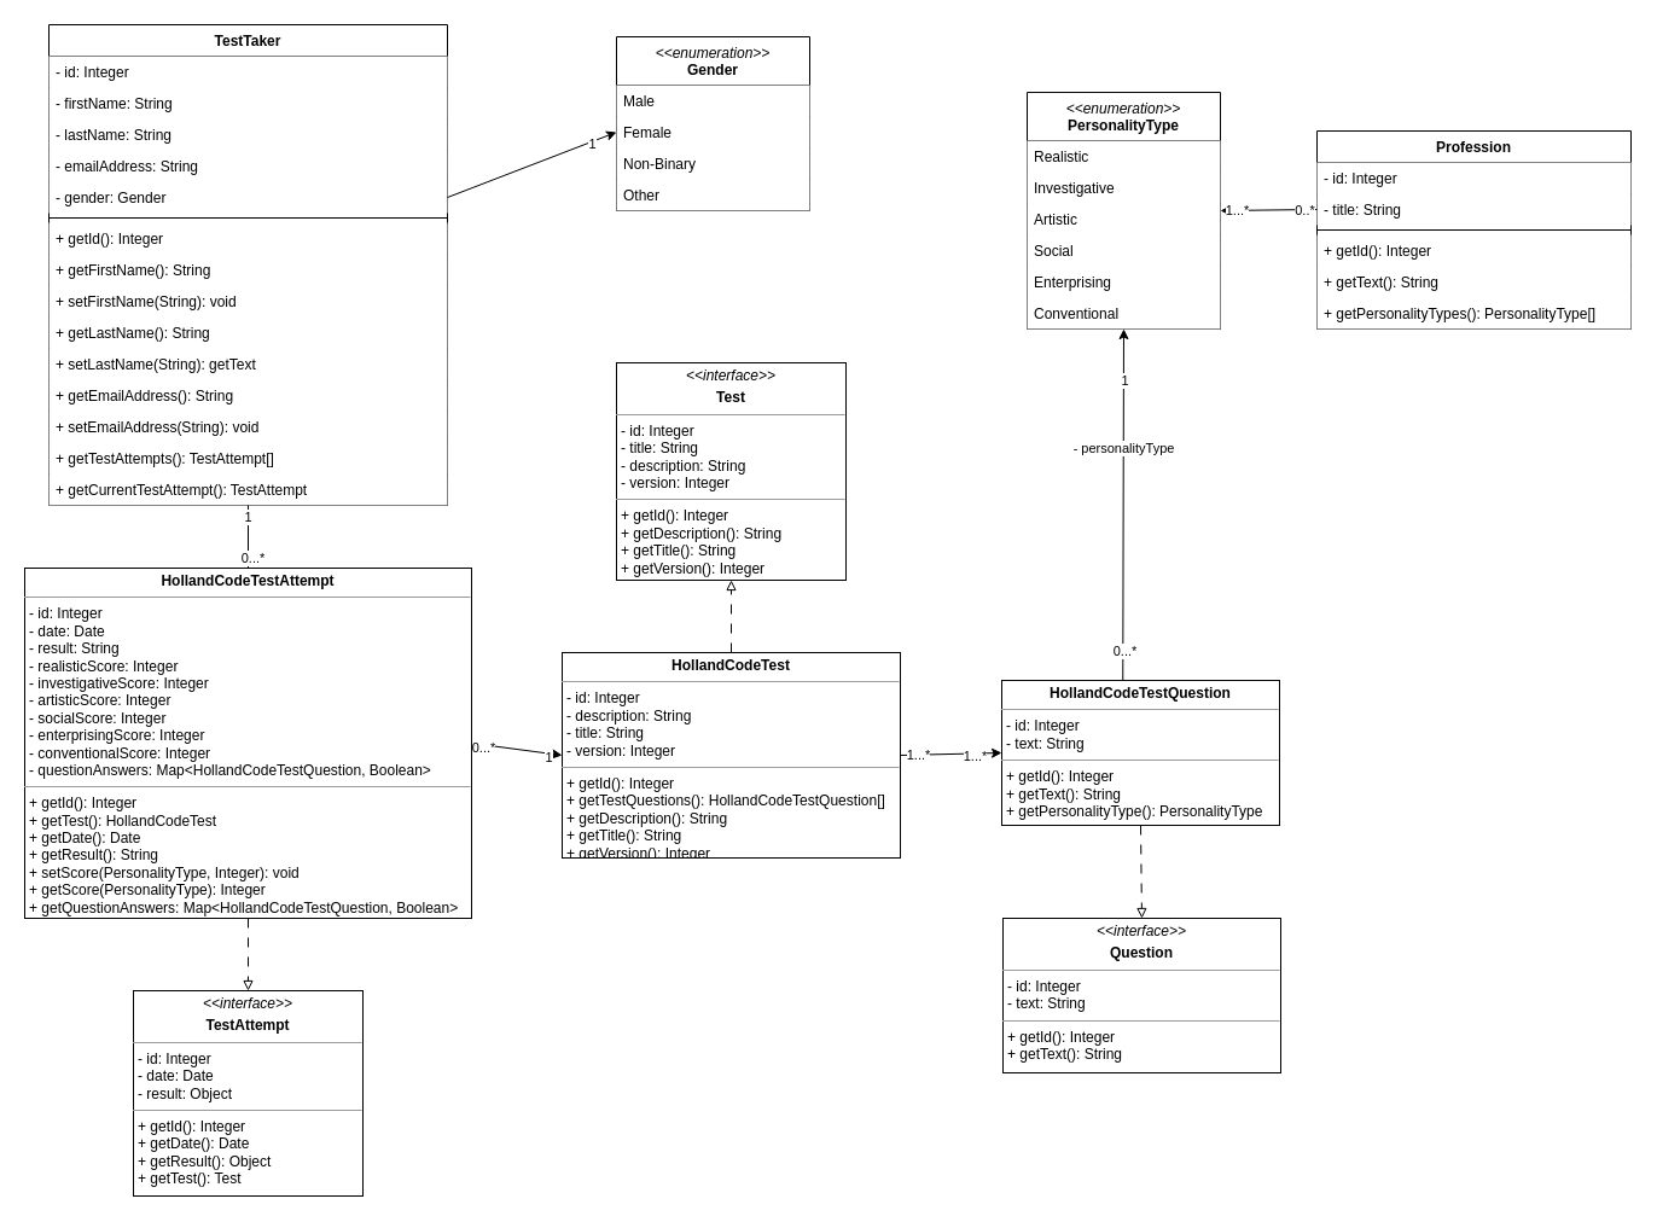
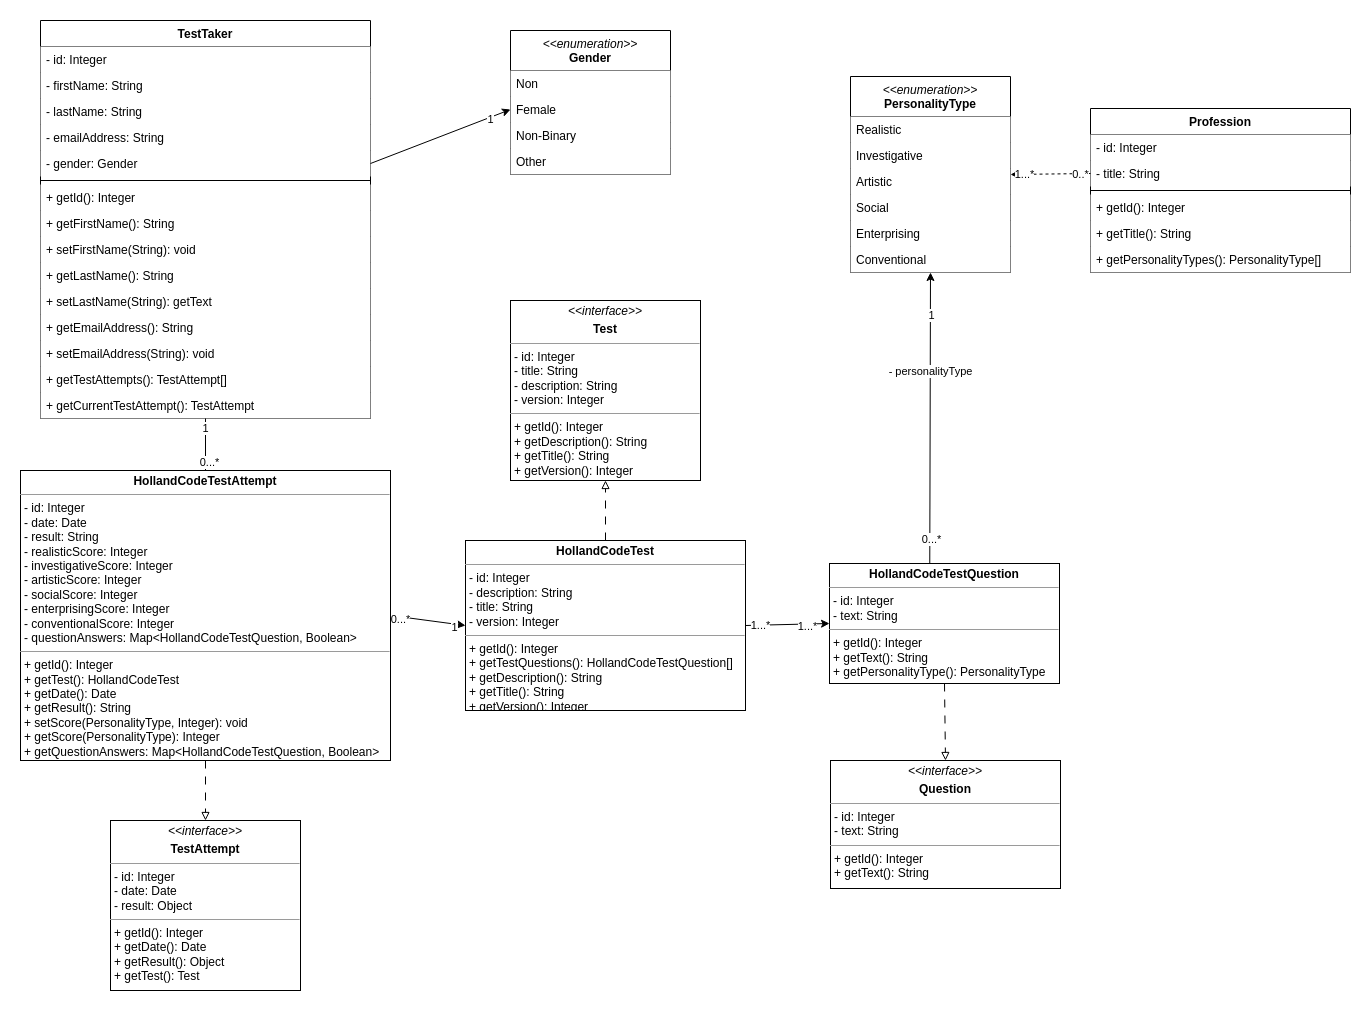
- <mxCell id="58" value="Male" style="text;strokeColor=none;fillColor=default;align=left;verticalAlign=top;spacingLeft=4;spacingRight=4;overflow=hidden;rotatable=0;points=[[0,0.5],[1,0.5]];portConstraint=eastwest;whiteSpace=wrap;html=1;labelBackgroundColor=default;fillStyle=solid;" vertex="1" parent="57"><mxGeometry y="40" width="160" height="26" as="geometry" /></mxCell>
+ <mxCell id="58" value="Non" style="text;strokeColor=none;fillColor=default;align=left;verticalAlign=top;spacingLeft=4;spacingRight=4;overflow=hidden;rotatable=0;points=[[0,0.5],[1,0.5]];portConstraint=eastwest;whiteSpace=wrap;html=1;labelBackgroundColor=default;fillStyle=solid;" vertex="1" parent="57"><mxGeometry y="40" width="160" height="26" as="geometry" /></mxCell>
- <mxCell id="37" value="" style="endArrow=classic;html=1;rounded=0;entryX=1;entryY=0.5;entryDx=0;entryDy=0;exitX=0;exitY=0.5;exitDx=0;exitDy=0;" parent="1" source="32" target="18" edge="1"><mxGeometry width="50" height="50" relative="1" as="geometry"><mxPoint x="850" y="220" as="sourcePoint" /><mxPoint x="900" y="170" as="targetPoint" /></mxGeometry></mxCell>
+ <mxCell id="37" value="" style="endArrow=classic;html=1;rounded=0;entryX=1;entryY=0.5;entryDx=0;entryDy=0;exitX=0;exitY=0.5;exitDx=0;exitDy=0;dashed=1;" parent="1" source="32" target="18" edge="1"><mxGeometry width="50" height="50" relative="1" as="geometry"><mxPoint x="850" y="220" as="sourcePoint" /><mxPoint x="900" y="170" as="targetPoint" /></mxGeometry></mxCell>
- <mxCell id="35" value="+ getText(): String" style="text;strokeColor=none;fillColor=default;align=left;verticalAlign=top;spacingLeft=4;spacingRight=4;overflow=hidden;rotatable=0;points=[[0,0.5],[1,0.5]];portConstraint=eastwest;whiteSpace=wrap;html=1;fillStyle=solid;" parent="30" vertex="1"><mxGeometry y="112" width="260" height="26" as="geometry" /></mxCell>
+ <mxCell id="35" value="+ getTitle(): String" style="text;strokeColor=none;fillColor=default;align=left;verticalAlign=top;spacingLeft=4;spacingRight=4;overflow=hidden;rotatable=0;points=[[0,0.5],[1,0.5]];portConstraint=eastwest;whiteSpace=wrap;html=1;fillStyle=solid;" parent="30" vertex="1"><mxGeometry y="112" width="260" height="26" as="geometry" /></mxCell>
